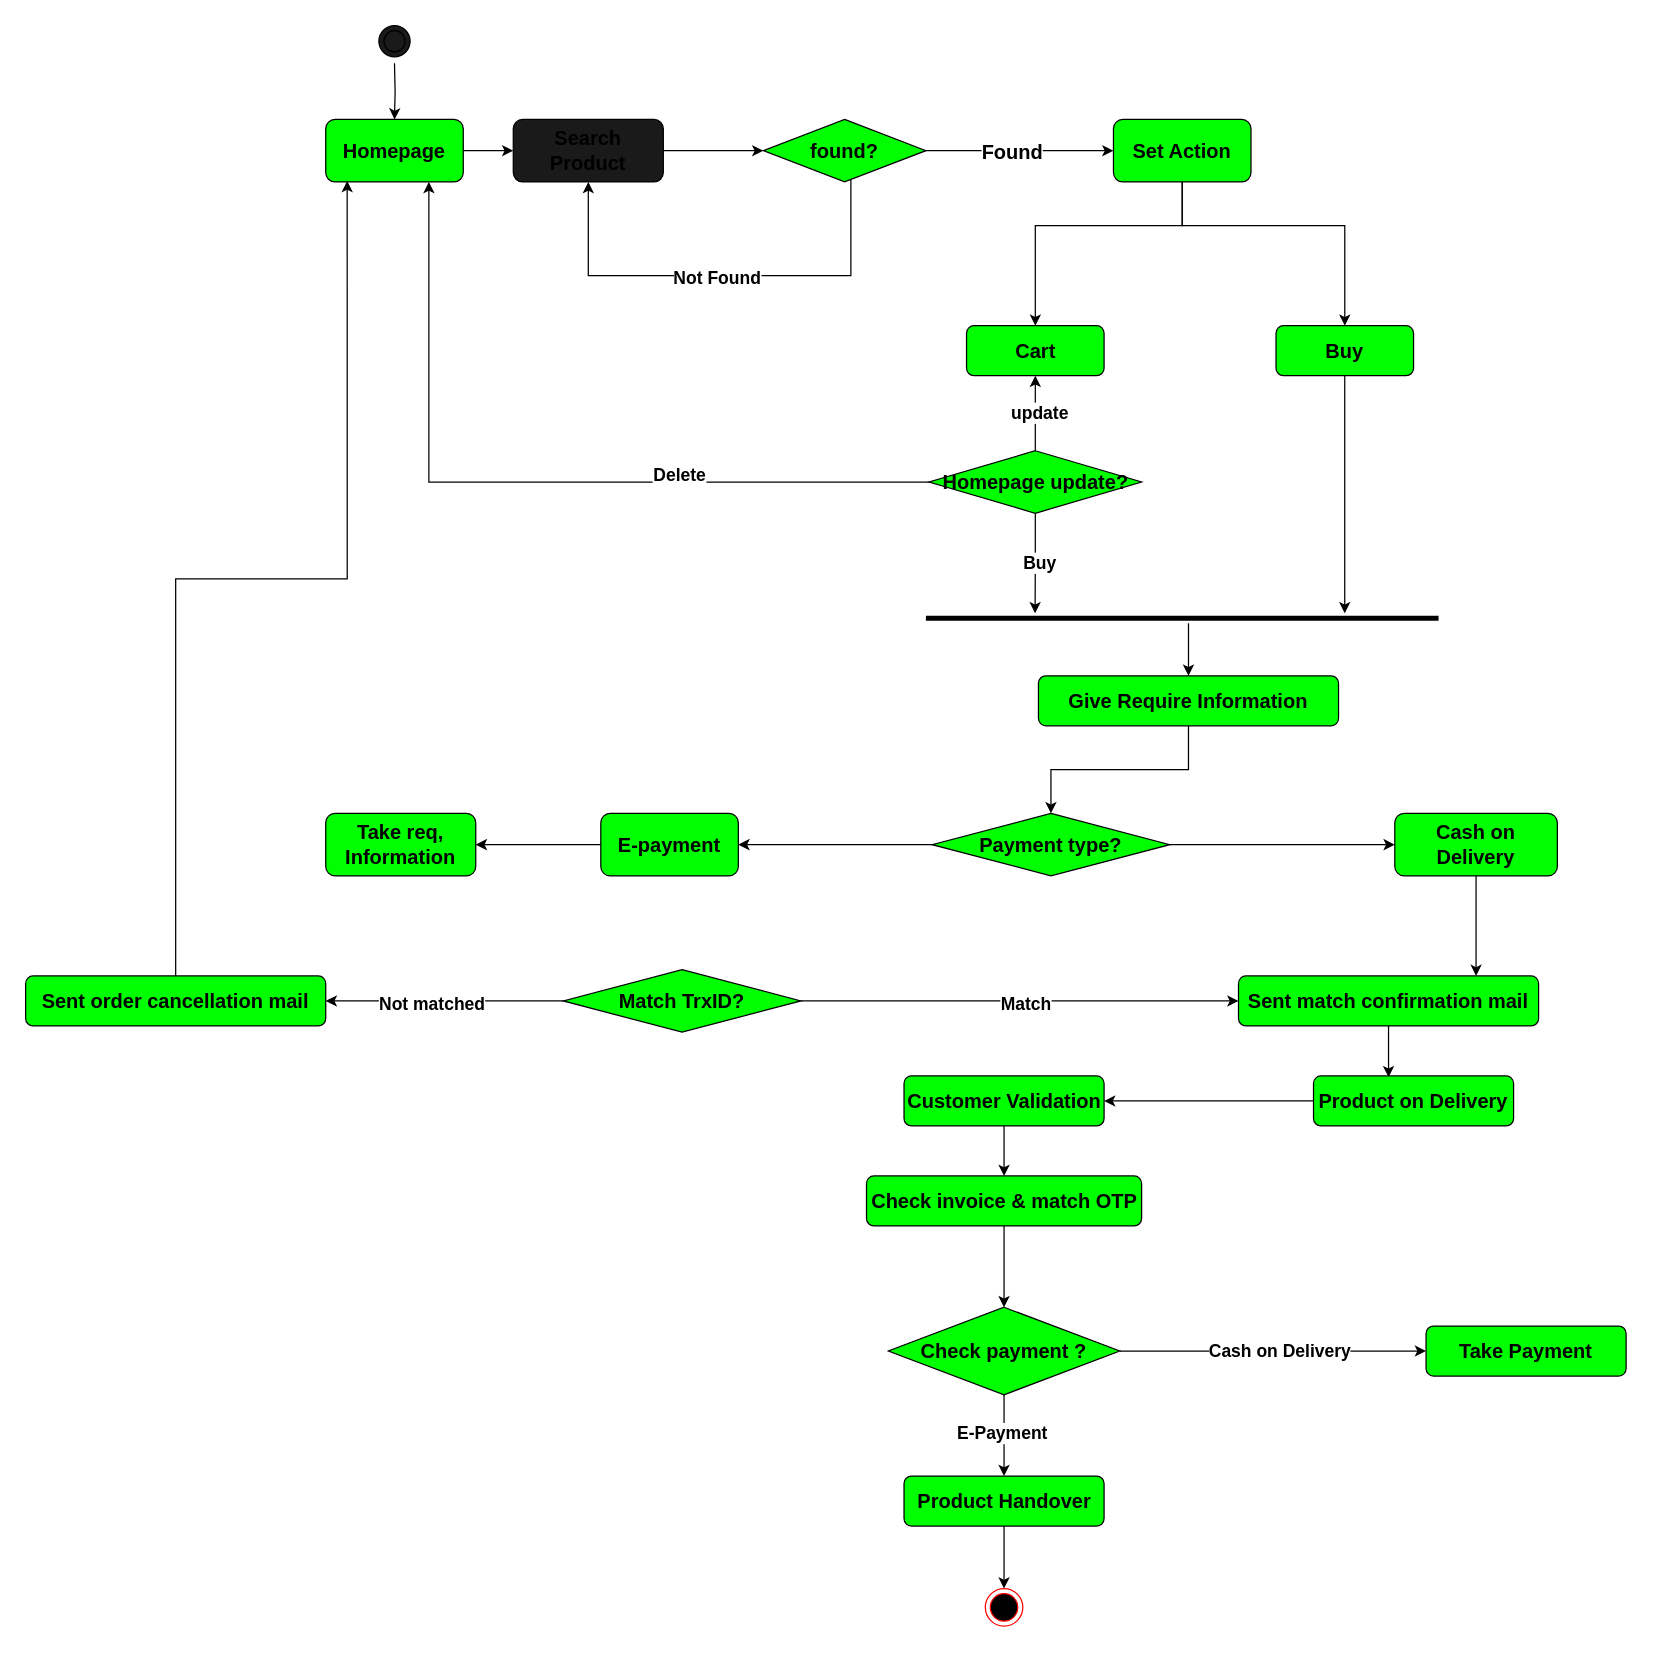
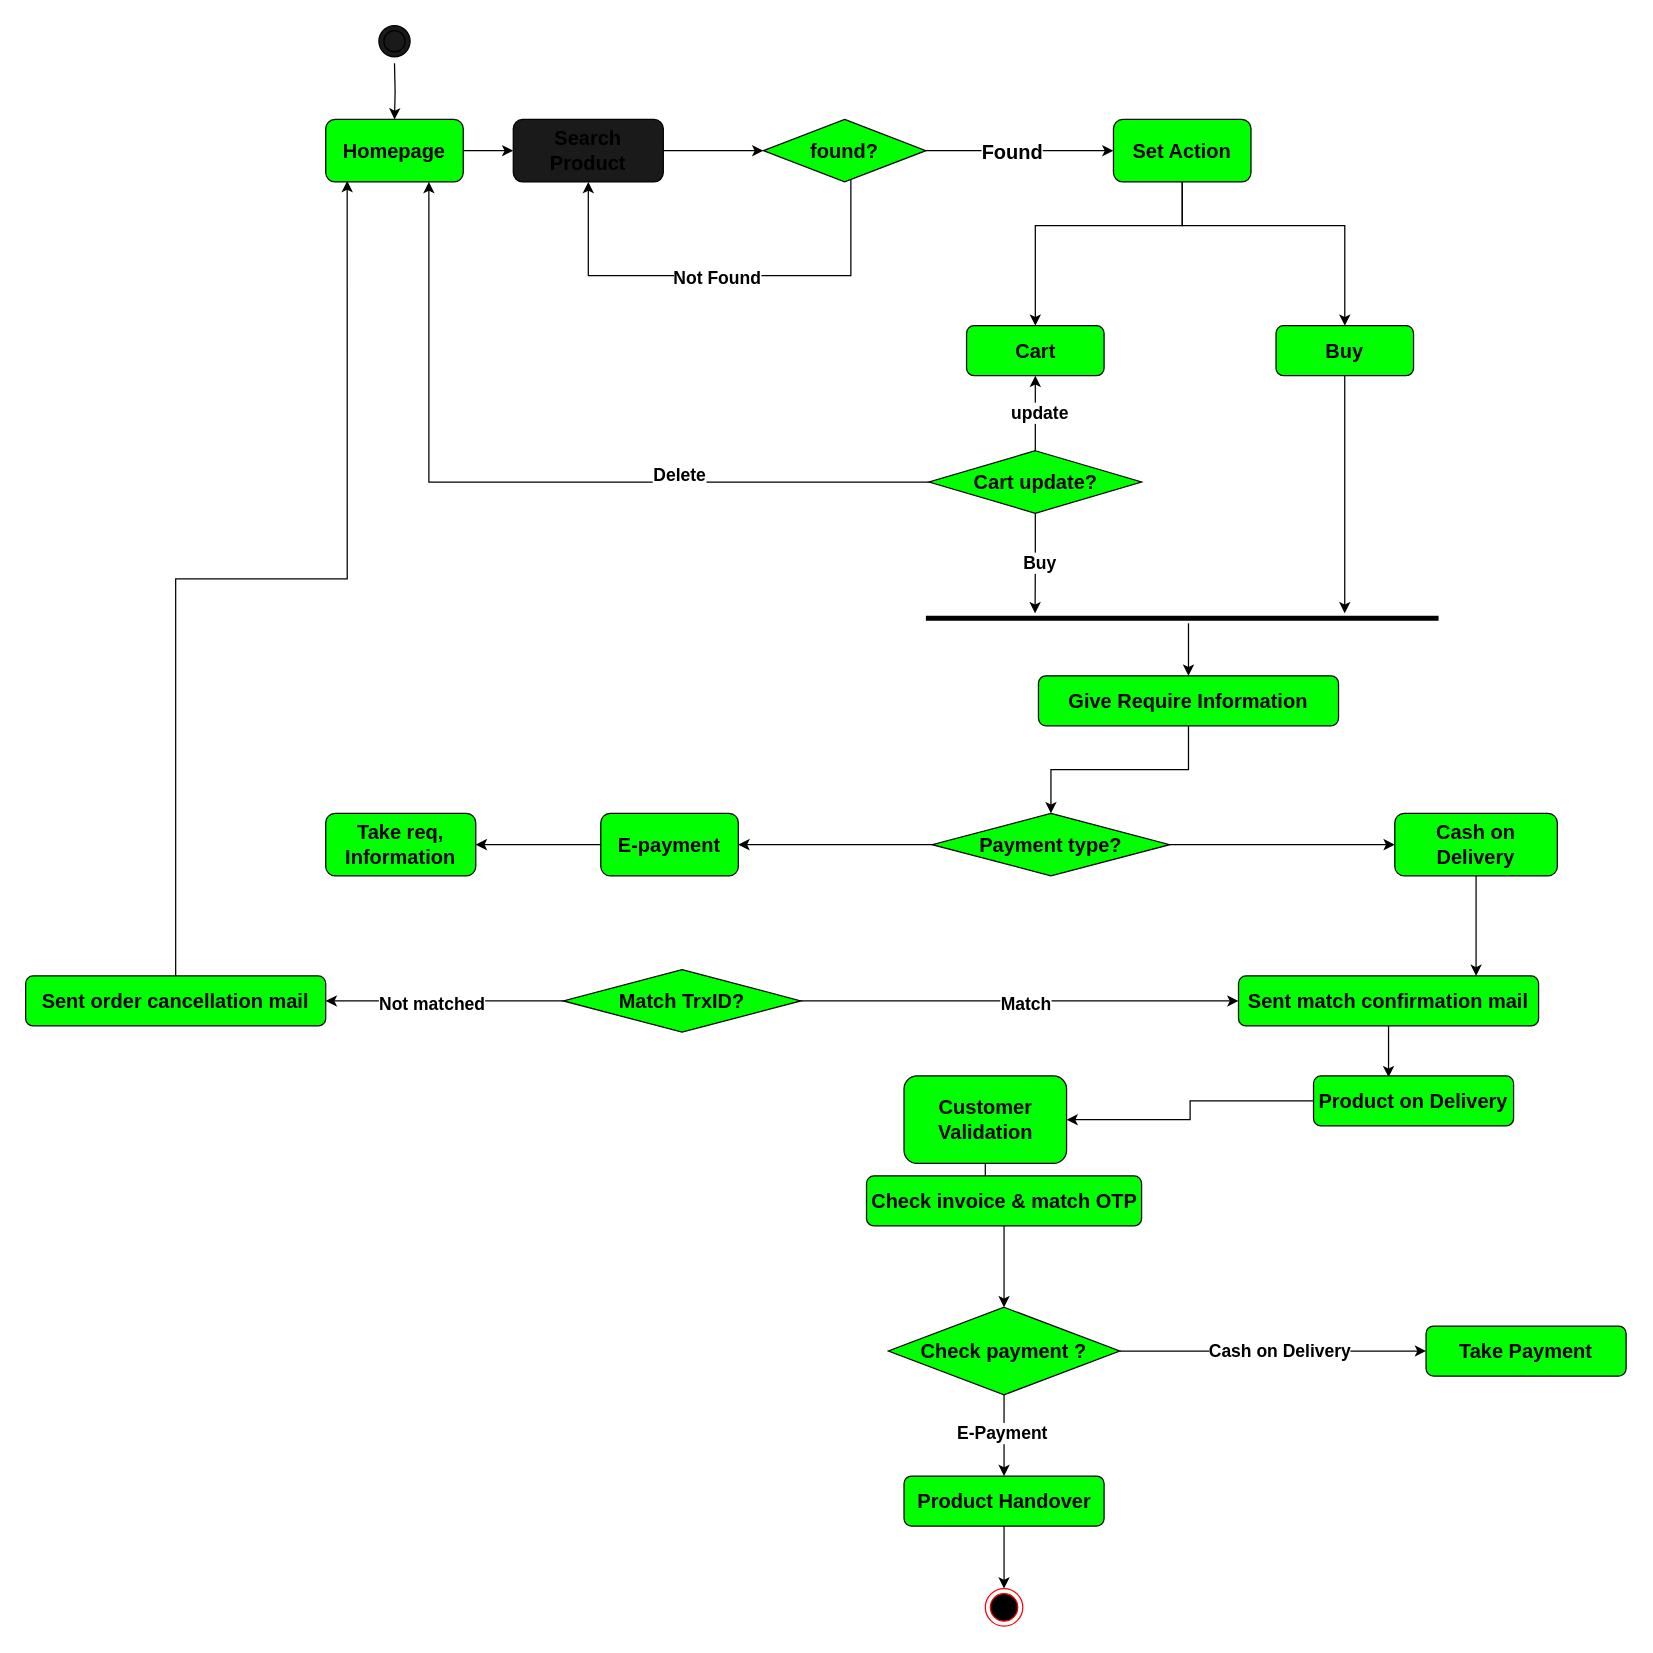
- <mxCell id="23" value="Homepage update?" style="rhombus;whiteSpace=wrap;html=1;fontSize=16;fontStyle=1;fillColor=#00FF00;" vertex="1" parent="1"><mxGeometry x="742.5" y="360" width="170" height="50" as="geometry" /></mxCell>
+ <mxCell id="23" value="Cart update?" style="rhombus;whiteSpace=wrap;html=1;fontSize=16;fontStyle=1;fillColor=#00FF00;" vertex="1" parent="1"><mxGeometry x="742.5" y="360" width="170" height="50" as="geometry" /></mxCell>
- <mxCell id="48" value="Customer Validation" style="rounded=1;whiteSpace=wrap;html=1;fontSize=16;fontStyle=1;fillColor=#00FF00;" vertex="1" parent="1"><mxGeometry x="722.5" y="860" width="160" height="40" as="geometry" /></mxCell>
+ <mxCell id="48" value="Customer Validation" style="rounded=1;whiteSpace=wrap;html=1;fontSize=16;fontStyle=1;fillColor=#00FF00;" vertex="1" parent="1"><mxGeometry x="722.5" y="860" width="130" height="70" as="geometry" /></mxCell>
